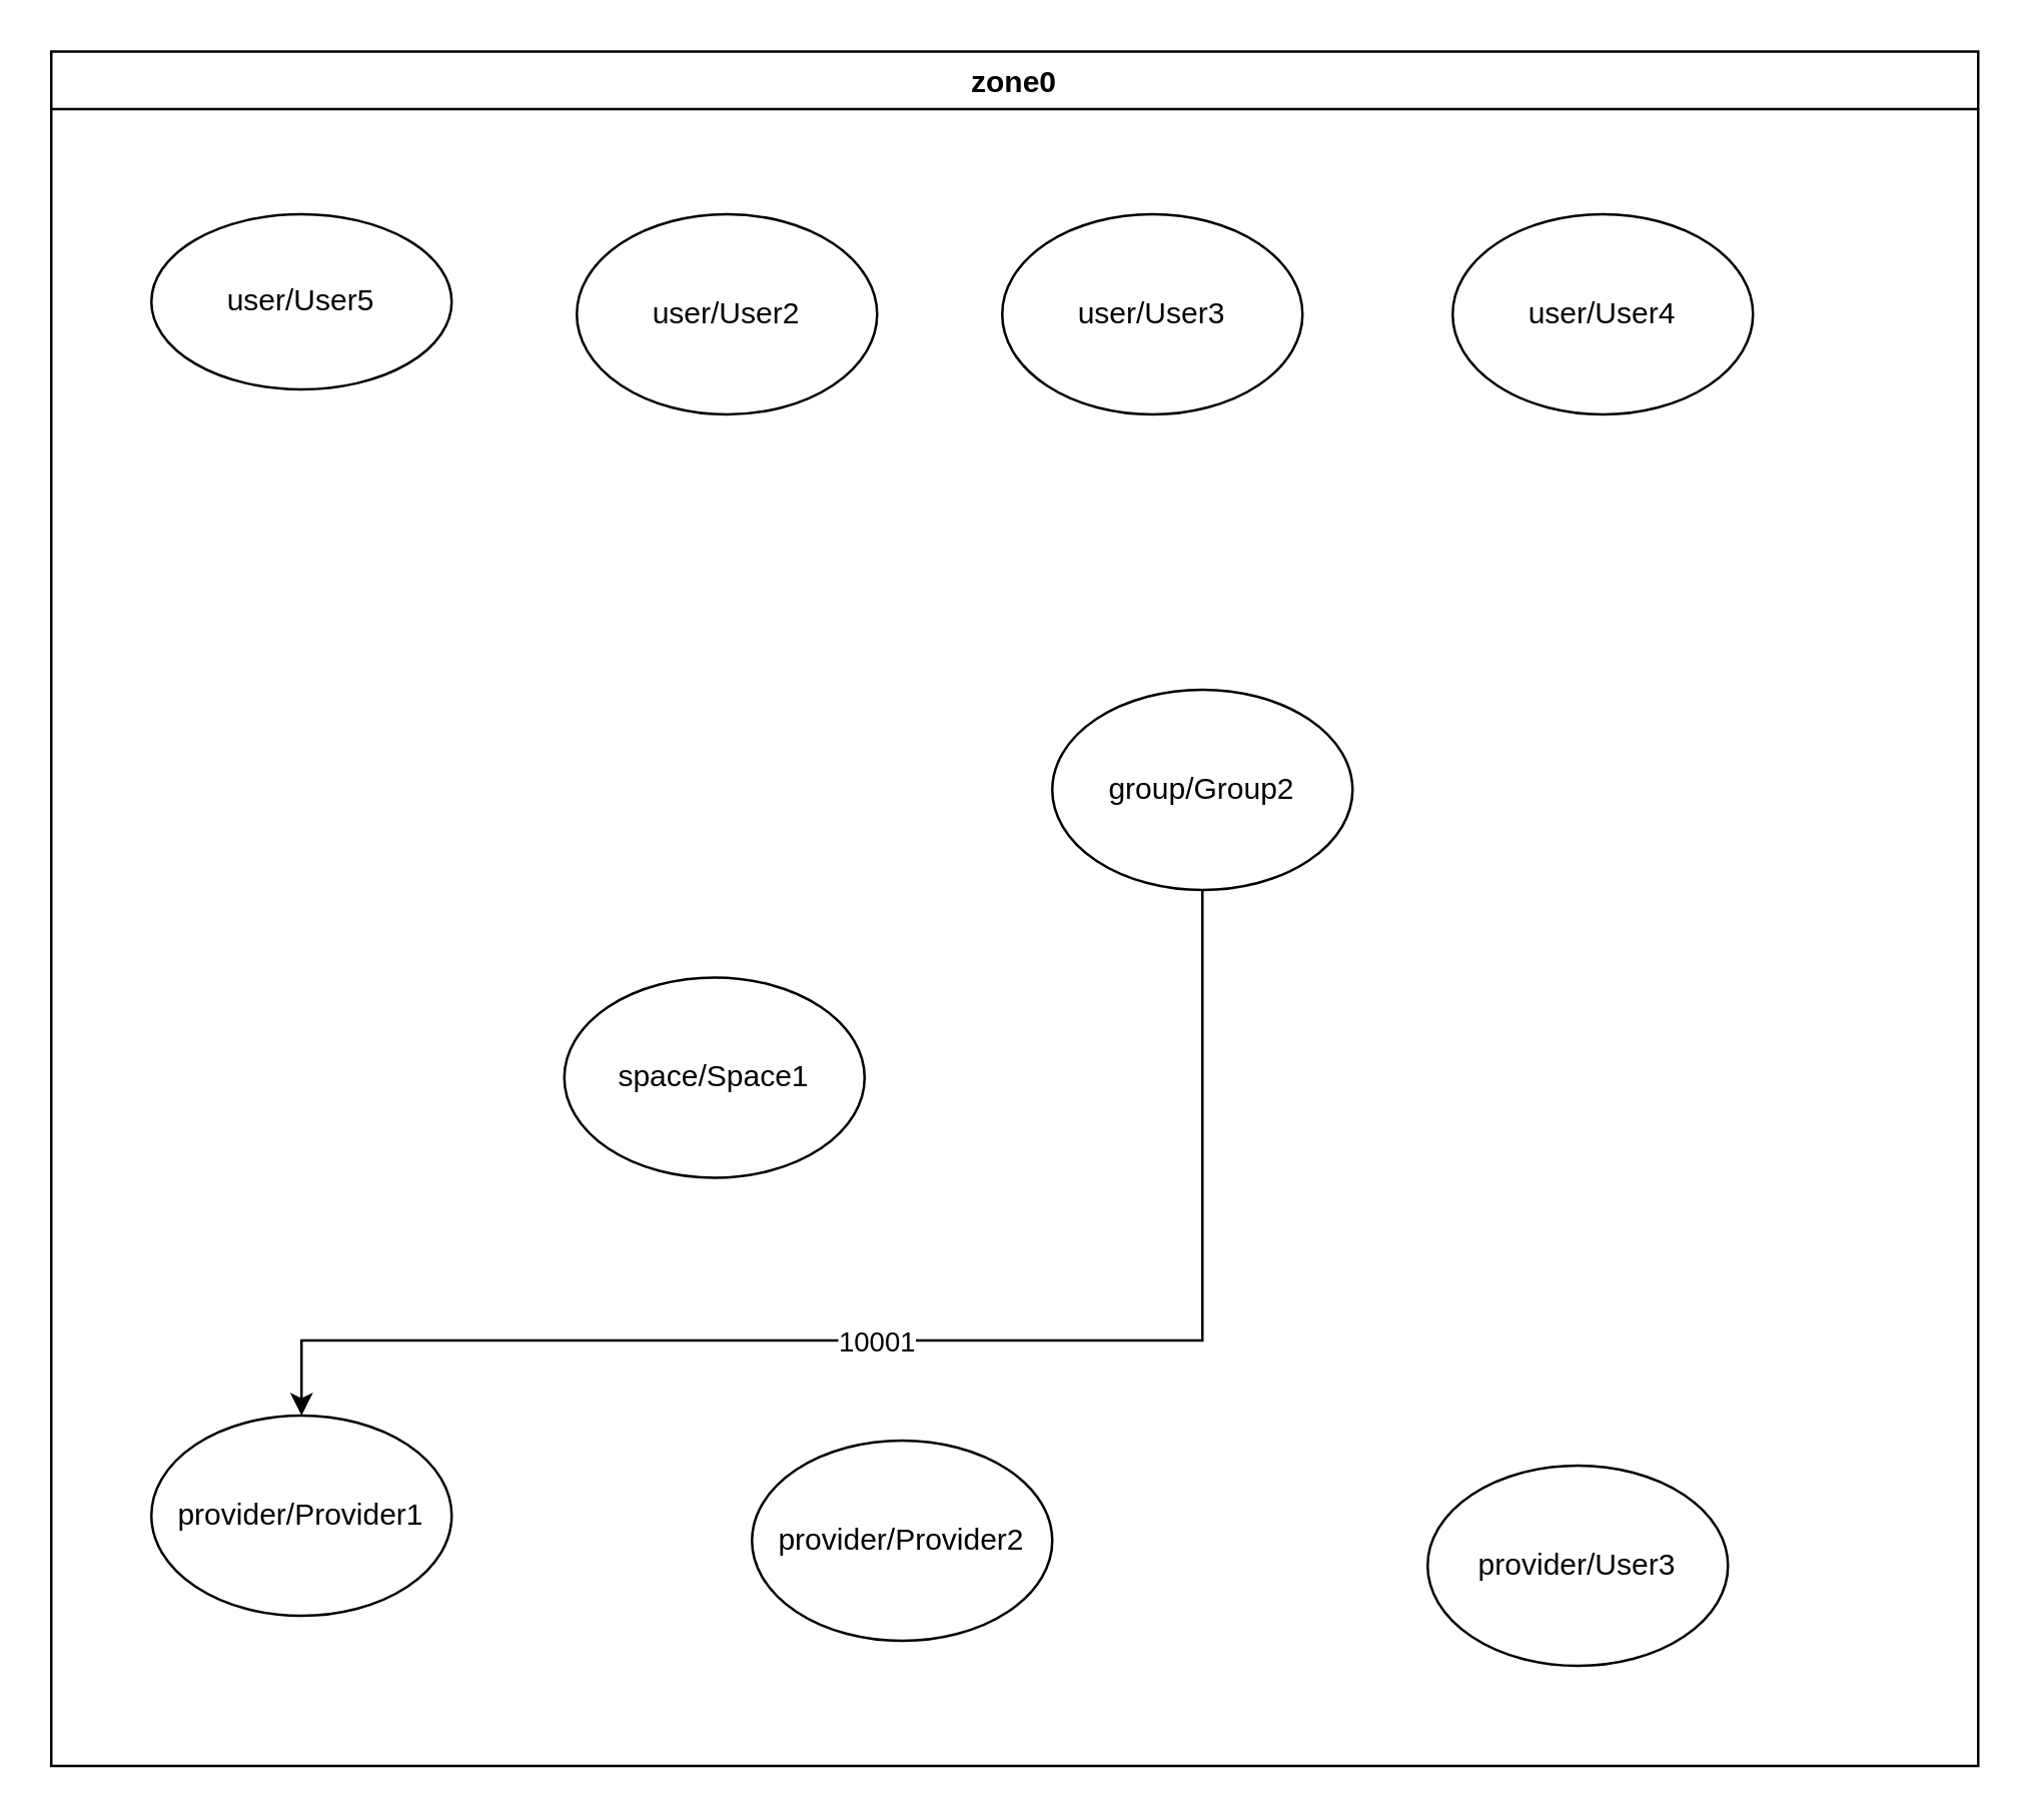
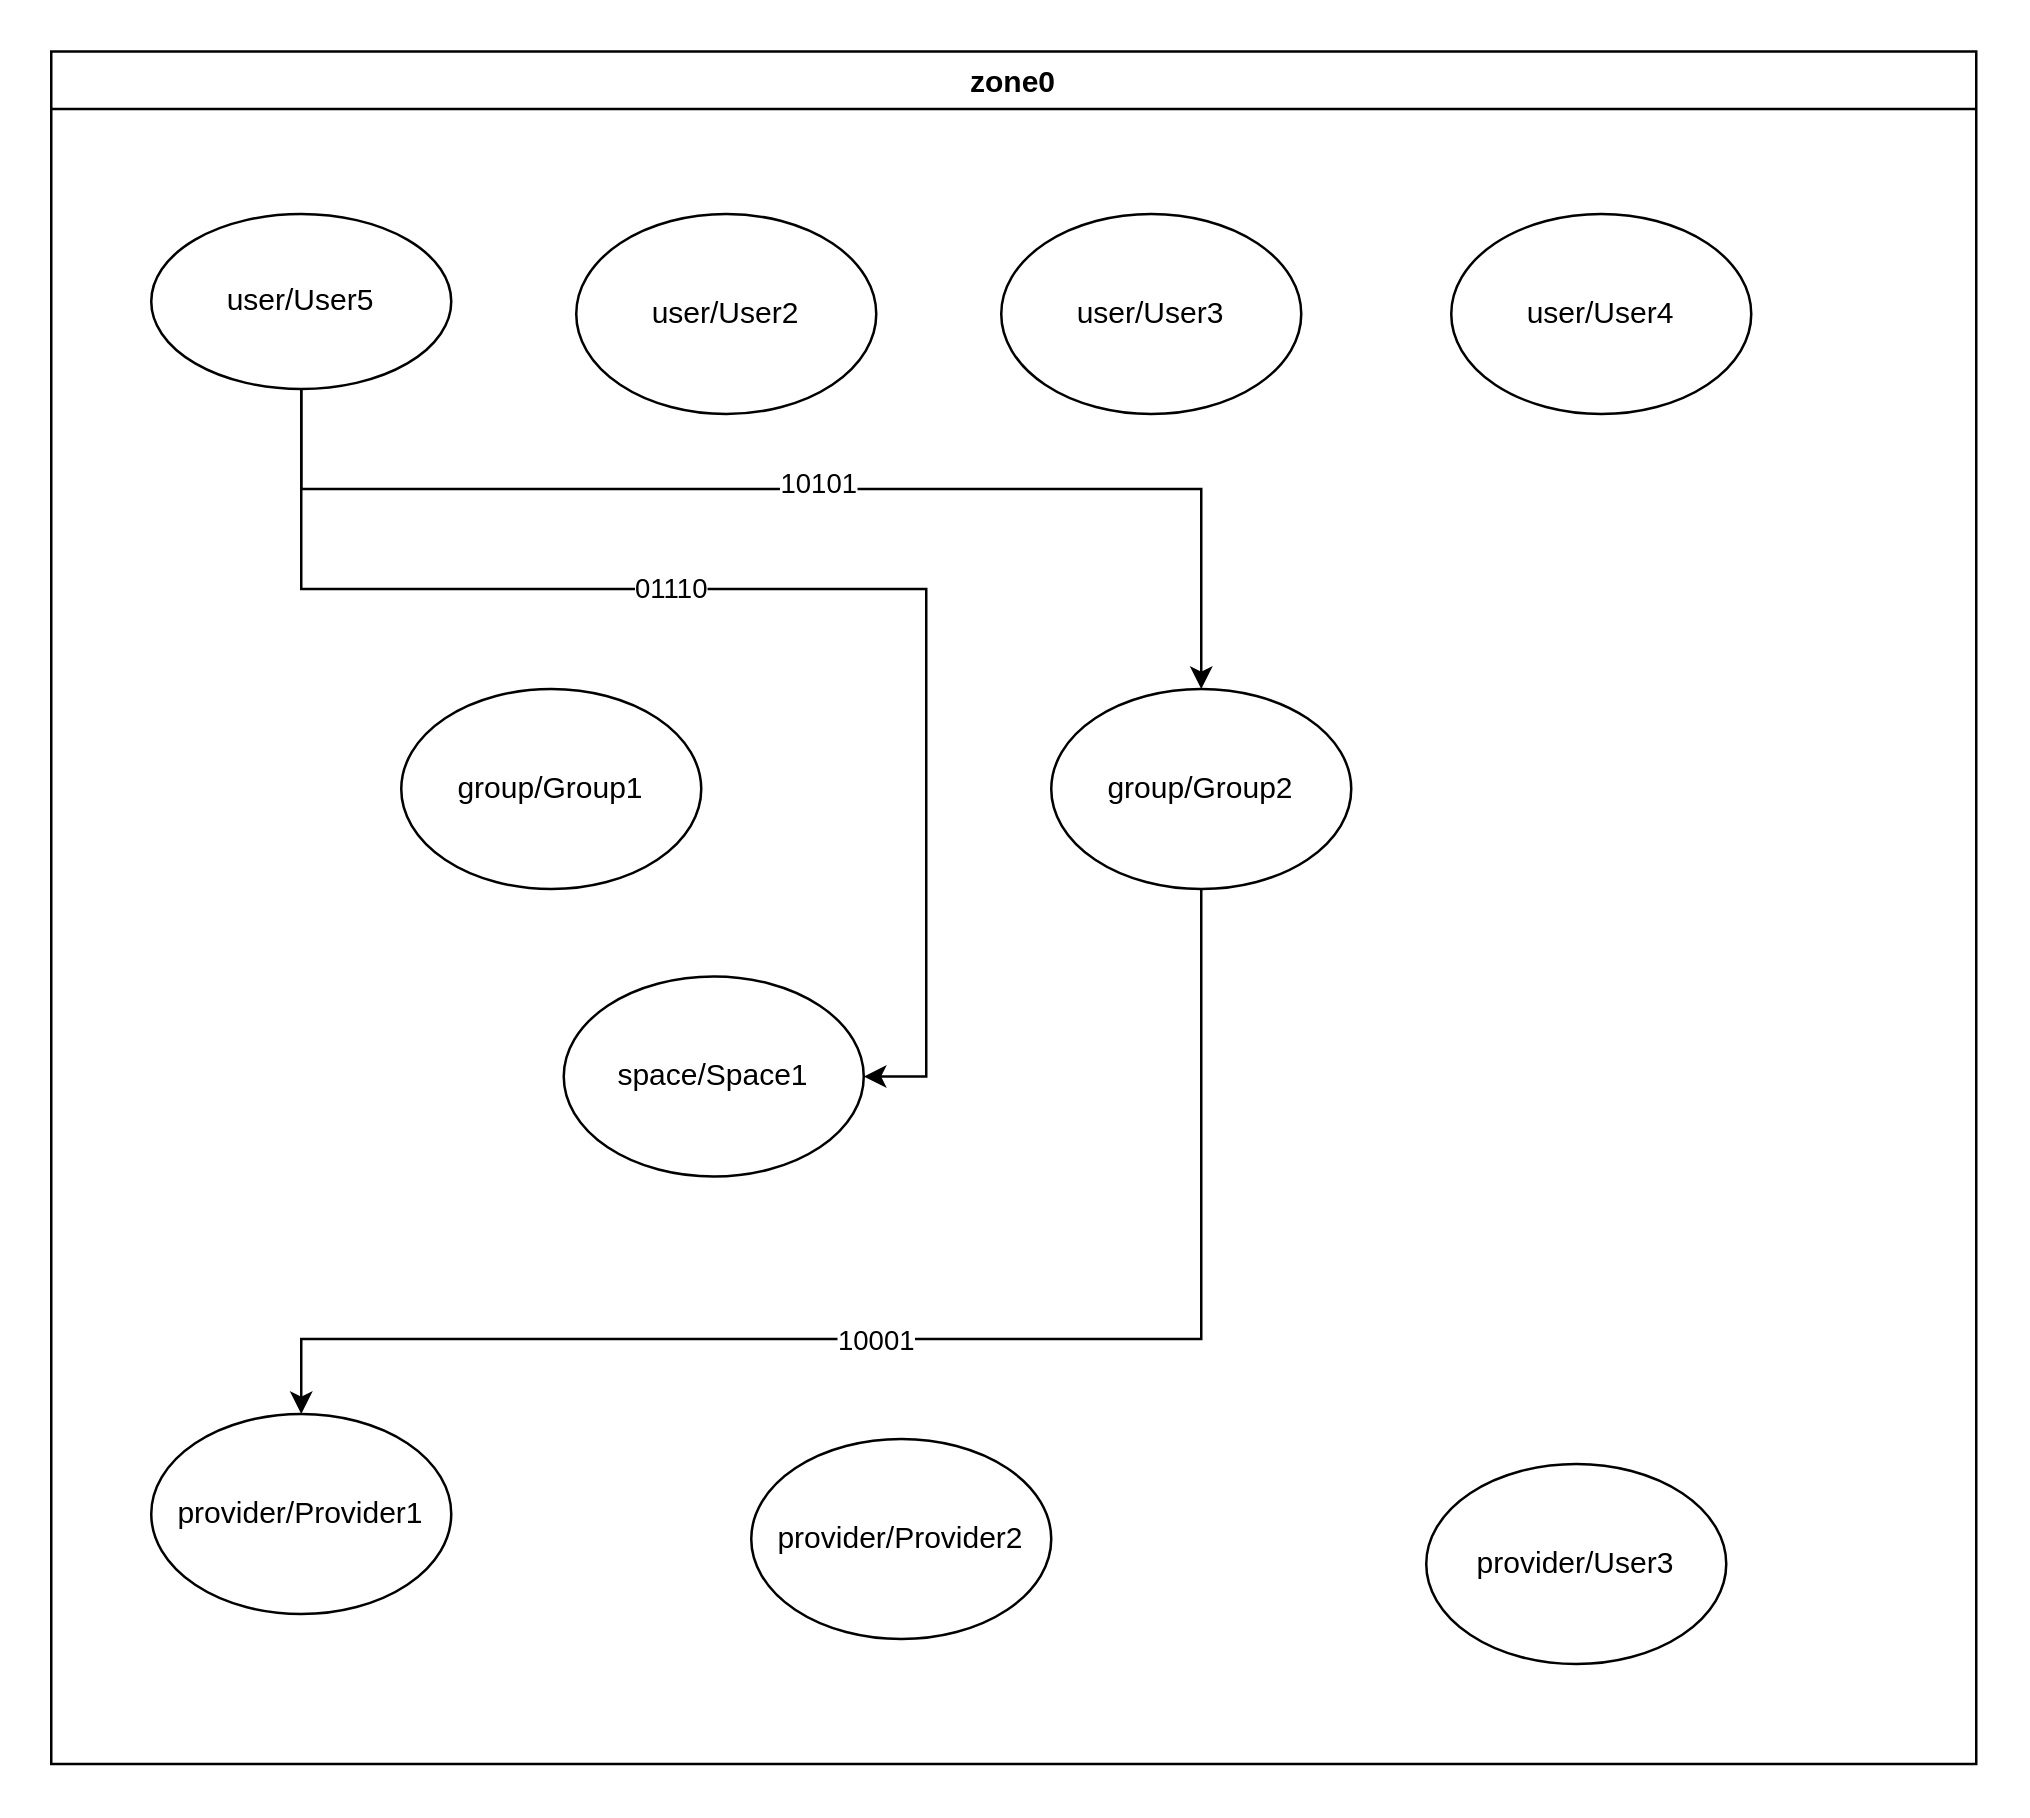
+ <mxCell id="4" style="edgeStyle=orthogonalEdgeStyle;rounded=0;orthogonalLoop=1;jettySize=auto;html=1;" edge="1" parent="1" source="6" target="13"><mxGeometry relative="1" as="geometry"><Array as="points"><mxPoint x="120" y="195" /><mxPoint x="480" y="195" /></Array></mxGeometry></mxCell>
+ <mxCell id="5" value="10101" style="edgeLabel;html=1;align=center;verticalAlign=middle;resizable=0;points=[];" vertex="1" connectable="0" parent="4"><mxGeometry x="0.025" y="3" relative="1" as="geometry"><mxPoint as="offset" /></mxGeometry></mxCell>
+ <mxCell id="2" style="edgeStyle=orthogonalEdgeStyle;rounded=0;orthogonalLoop=1;jettySize=auto;html=1;exitX=0.5;exitY=1;exitDx=0;exitDy=0;" edge="1" parent="1" source="6" target="14"><mxGeometry relative="1" as="geometry"><Array as="points"><mxPoint x="120" y="235" /><mxPoint x="370" y="235" /></Array></mxGeometry></mxCell>
+ <mxCell id="3" value="01110" style="edgeLabel;html=1;align=center;verticalAlign=middle;resizable=0;points=[];" vertex="1" connectable="0" parent="2"><mxGeometry x="-0.174" y="1" relative="1" as="geometry"><mxPoint as="offset" /></mxGeometry></mxCell>
+ <mxCell id="10" value="group/Group1" style="ellipse;whiteSpace=wrap;html=1;" vertex="1" parent="1"><mxGeometry x="160" y="275" width="120" height="80" as="geometry" /></mxCell>
